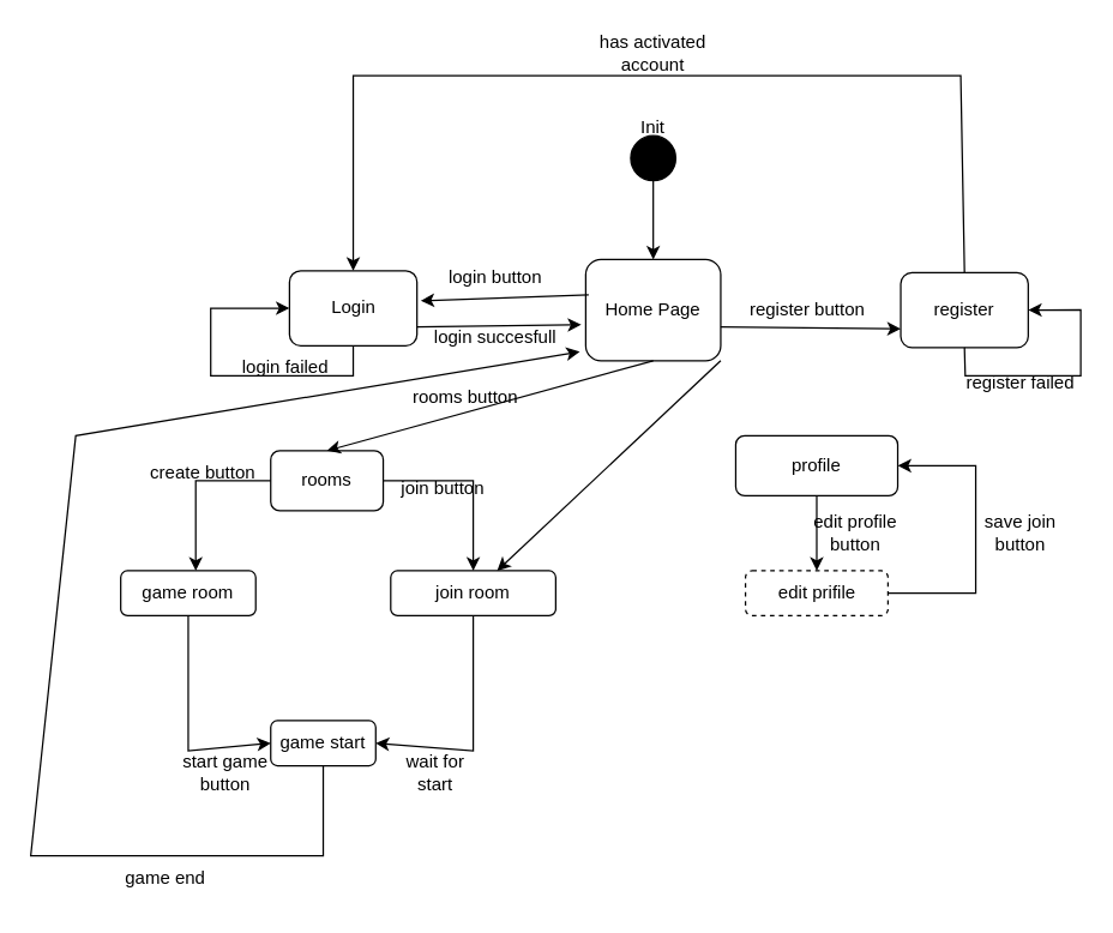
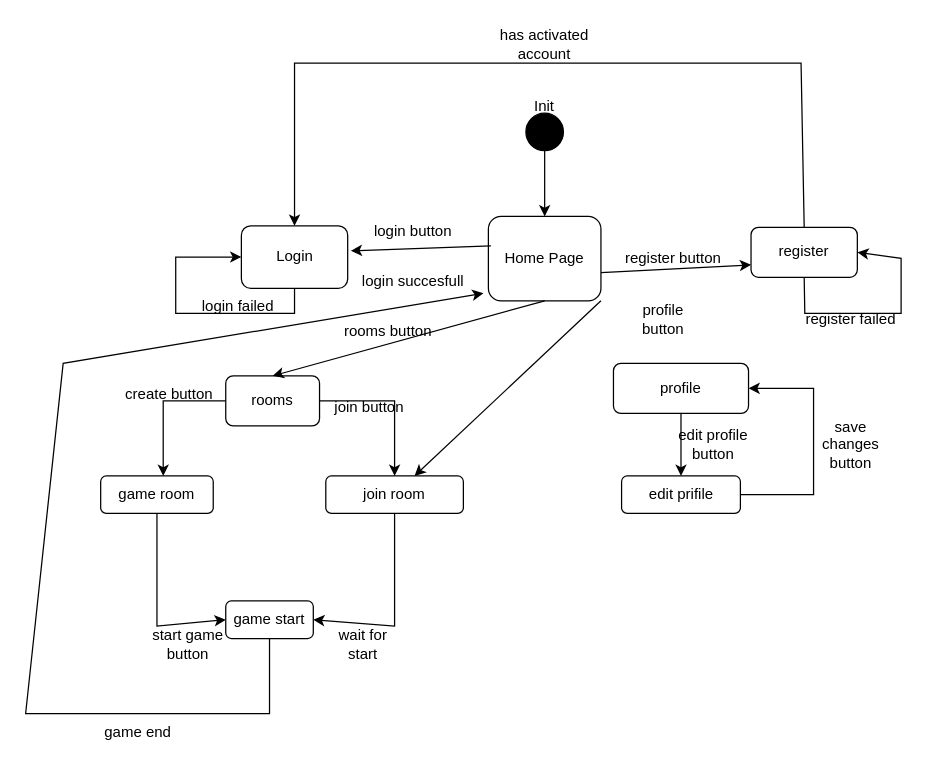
- <mxCell id="13" value="register" style="rounded=1;whiteSpace=wrap;html=1;" vertex="1" parent="1"><mxGeometry x="600" y="181.25" width="85" height="50" as="geometry" /></mxCell>
+ <mxCell id="13" value="register" style="rounded=1;whiteSpace=wrap;html=1;" vertex="1" parent="1"><mxGeometry x="600" y="181.25" width="85" height="40" as="geometry" /></mxCell>
- <mxCell id="11" value="" style="endArrow=classic;html=1;rounded=0;entryX=-0.033;entryY=0.644;entryDx=0;entryDy=0;entryPerimeter=0;exitX=1;exitY=0.75;exitDx=0;exitDy=0;" edge="1" parent="1" source="5" target="9"><mxGeometry width="50" height="50" relative="1" as="geometry"><mxPoint x="310" y="260" as="sourcePoint" /><mxPoint x="360" y="210" as="targetPoint" /></mxGeometry></mxCell>
+ <mxCell id="38" value="profile button" style="text;html=1;strokeColor=none;fillColor=none;align=center;verticalAlign=middle;whiteSpace=wrap;rounded=0;" vertex="1" parent="1"><mxGeometry x="500" y="240" width="60" height="30" as="geometry" /></mxCell>
- <mxCell id="43" value="save join button" style="text;html=1;strokeColor=none;fillColor=none;align=center;verticalAlign=middle;whiteSpace=wrap;rounded=0;" vertex="1" parent="1"><mxGeometry x="650" y="340" width="60" height="30" as="geometry" /></mxCell>
+ <mxCell id="43" value="save changes button" style="text;html=1;strokeColor=none;fillColor=none;align=center;verticalAlign=middle;whiteSpace=wrap;rounded=0;" vertex="1" parent="1"><mxGeometry x="650" y="340" width="60" height="30" as="geometry" /></mxCell>
- <mxCell id="39" value="edit prifile" style="rounded=1;whiteSpace=wrap;html=1;dashed=1;" vertex="1" parent="1"><mxGeometry x="496.5" y="380" width="95" height="30" as="geometry" /></mxCell>
+ <mxCell id="39" value="edit prifile" style="rounded=1;whiteSpace=wrap;html=1;" vertex="1" parent="1"><mxGeometry x="496.5" y="380" width="95" height="30" as="geometry" /></mxCell>
